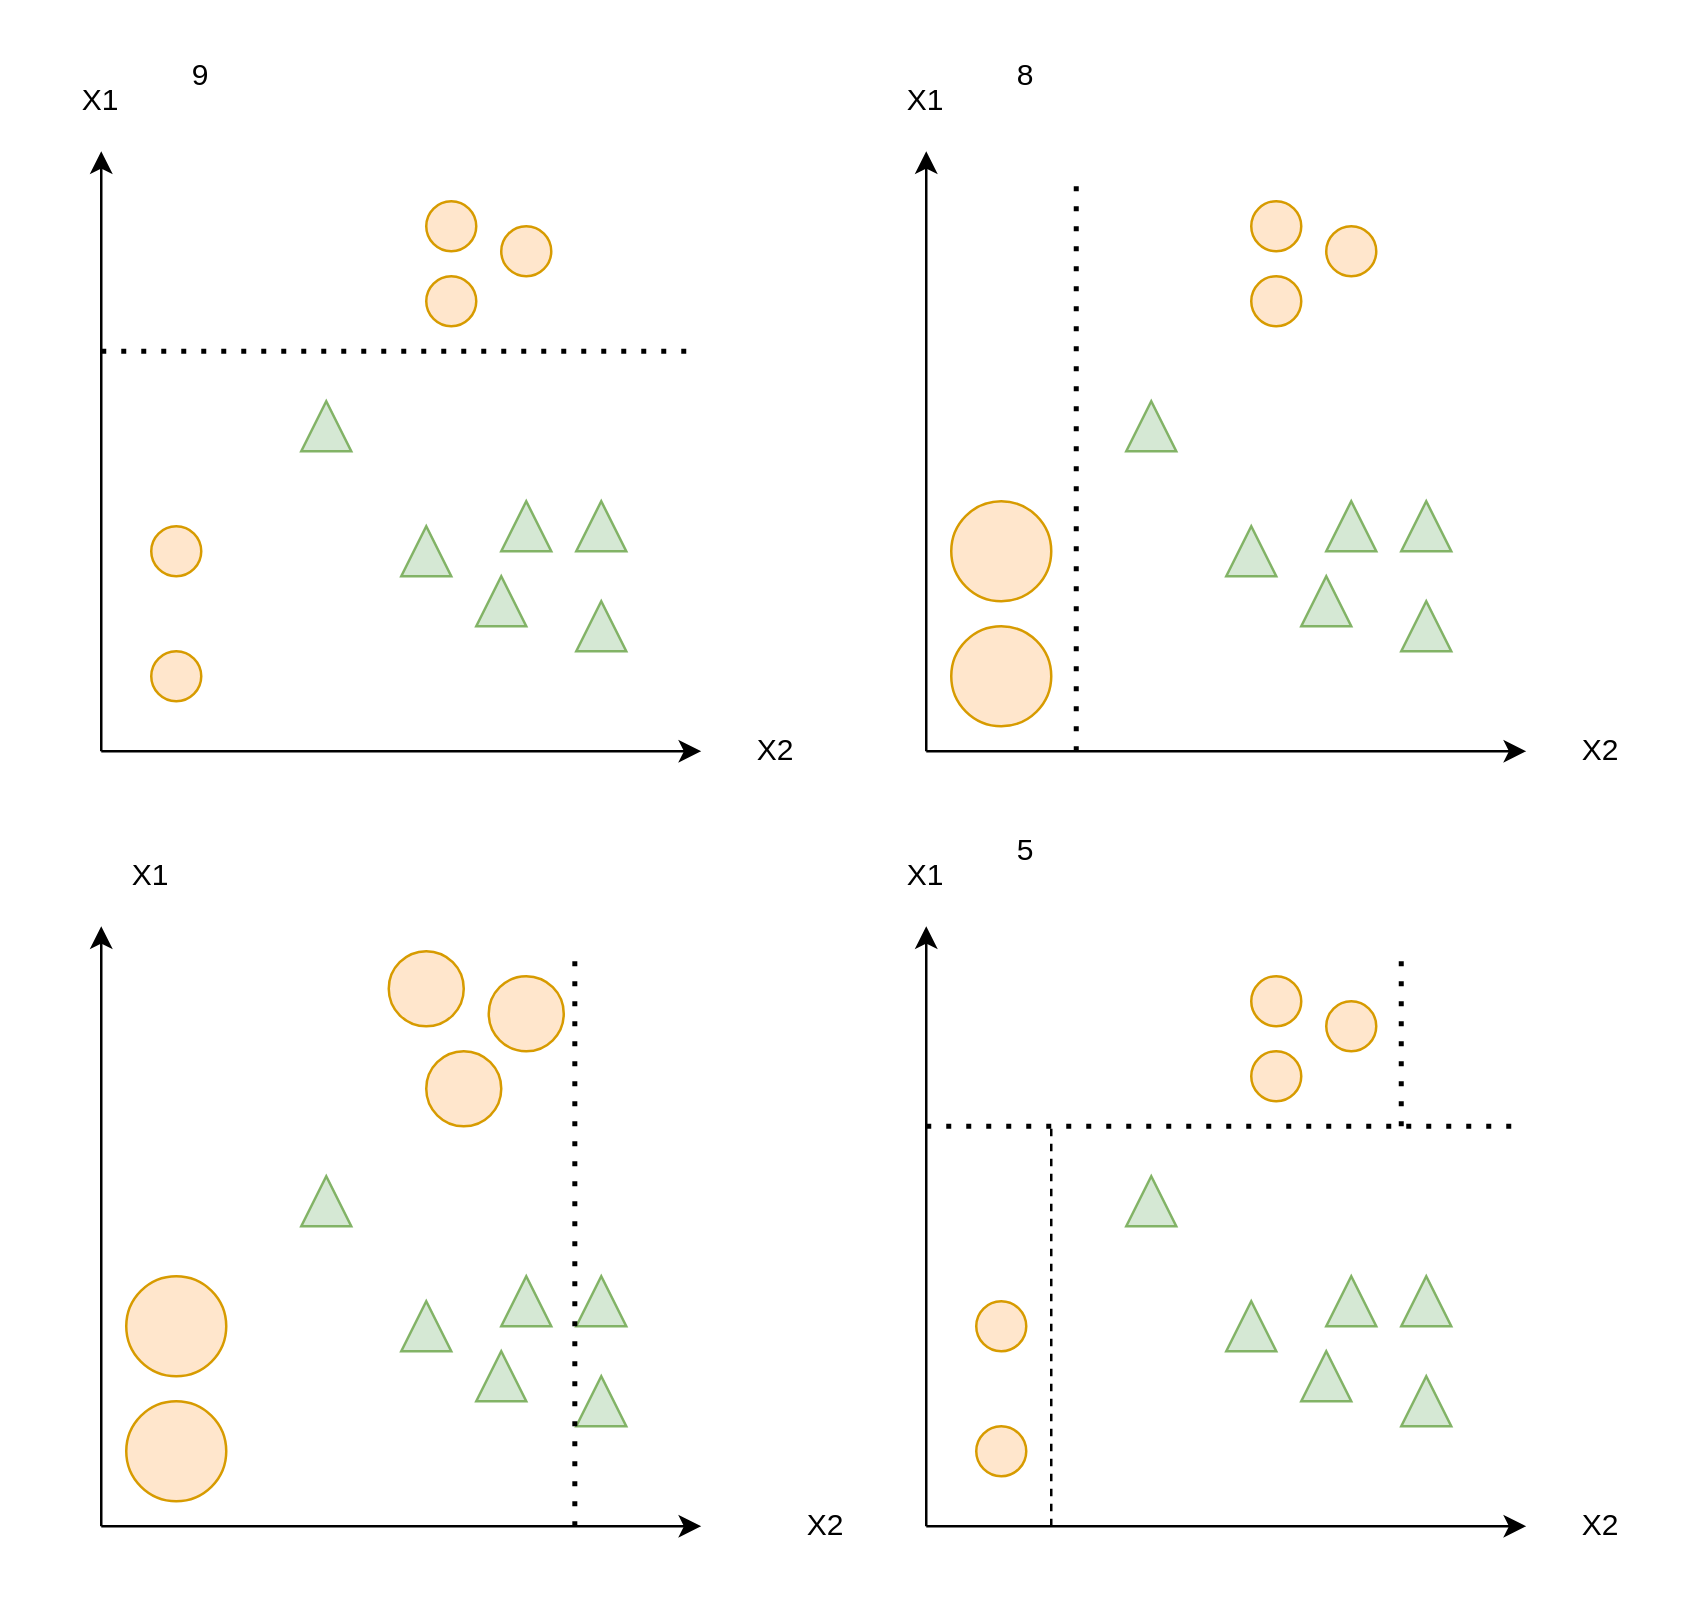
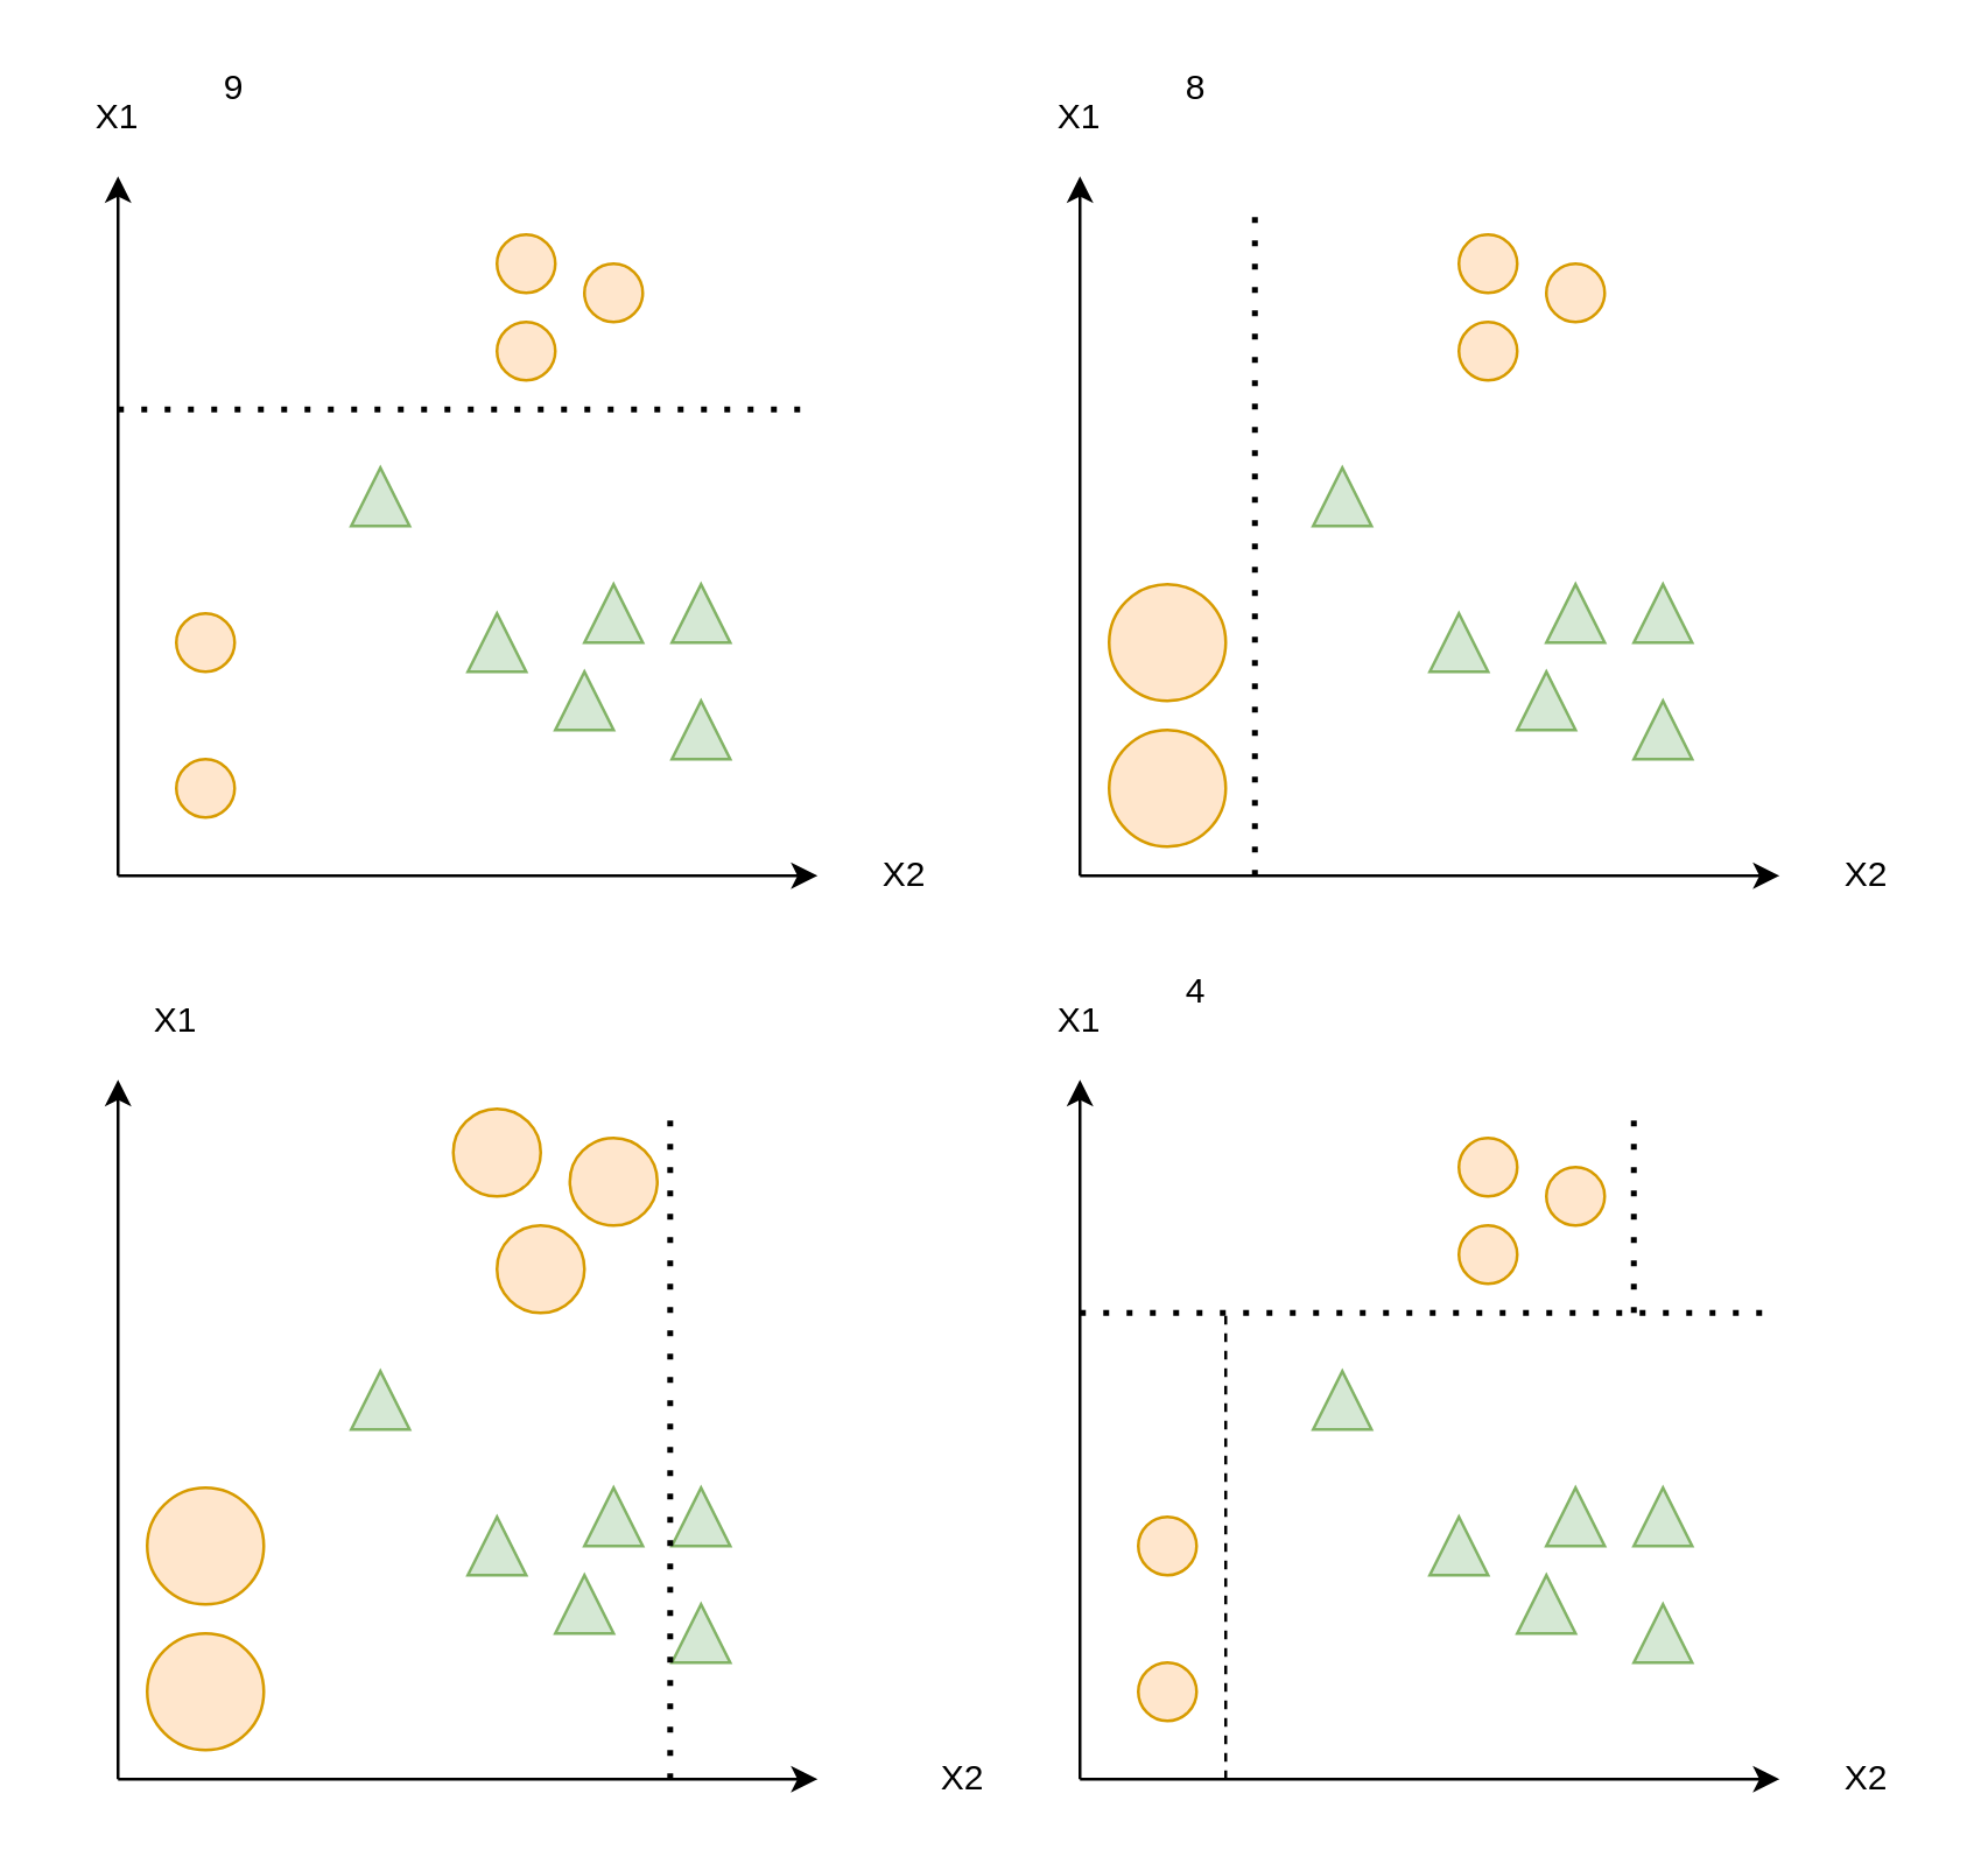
- <mxCell id="60" value="5" style="text;html=1;strokeColor=none;fillColor=none;align=center;verticalAlign=middle;whiteSpace=wrap;rounded=0;container=0;" vertex="1" parent="40"><mxGeometry x="40" width="40" height="20" as="geometry" /></mxCell>
+ <mxCell id="60" value="4" style="text;html=1;strokeColor=none;fillColor=none;align=center;verticalAlign=middle;whiteSpace=wrap;rounded=0;container=0;" vertex="1" parent="40"><mxGeometry x="40" width="40" height="20" as="geometry" /></mxCell>
